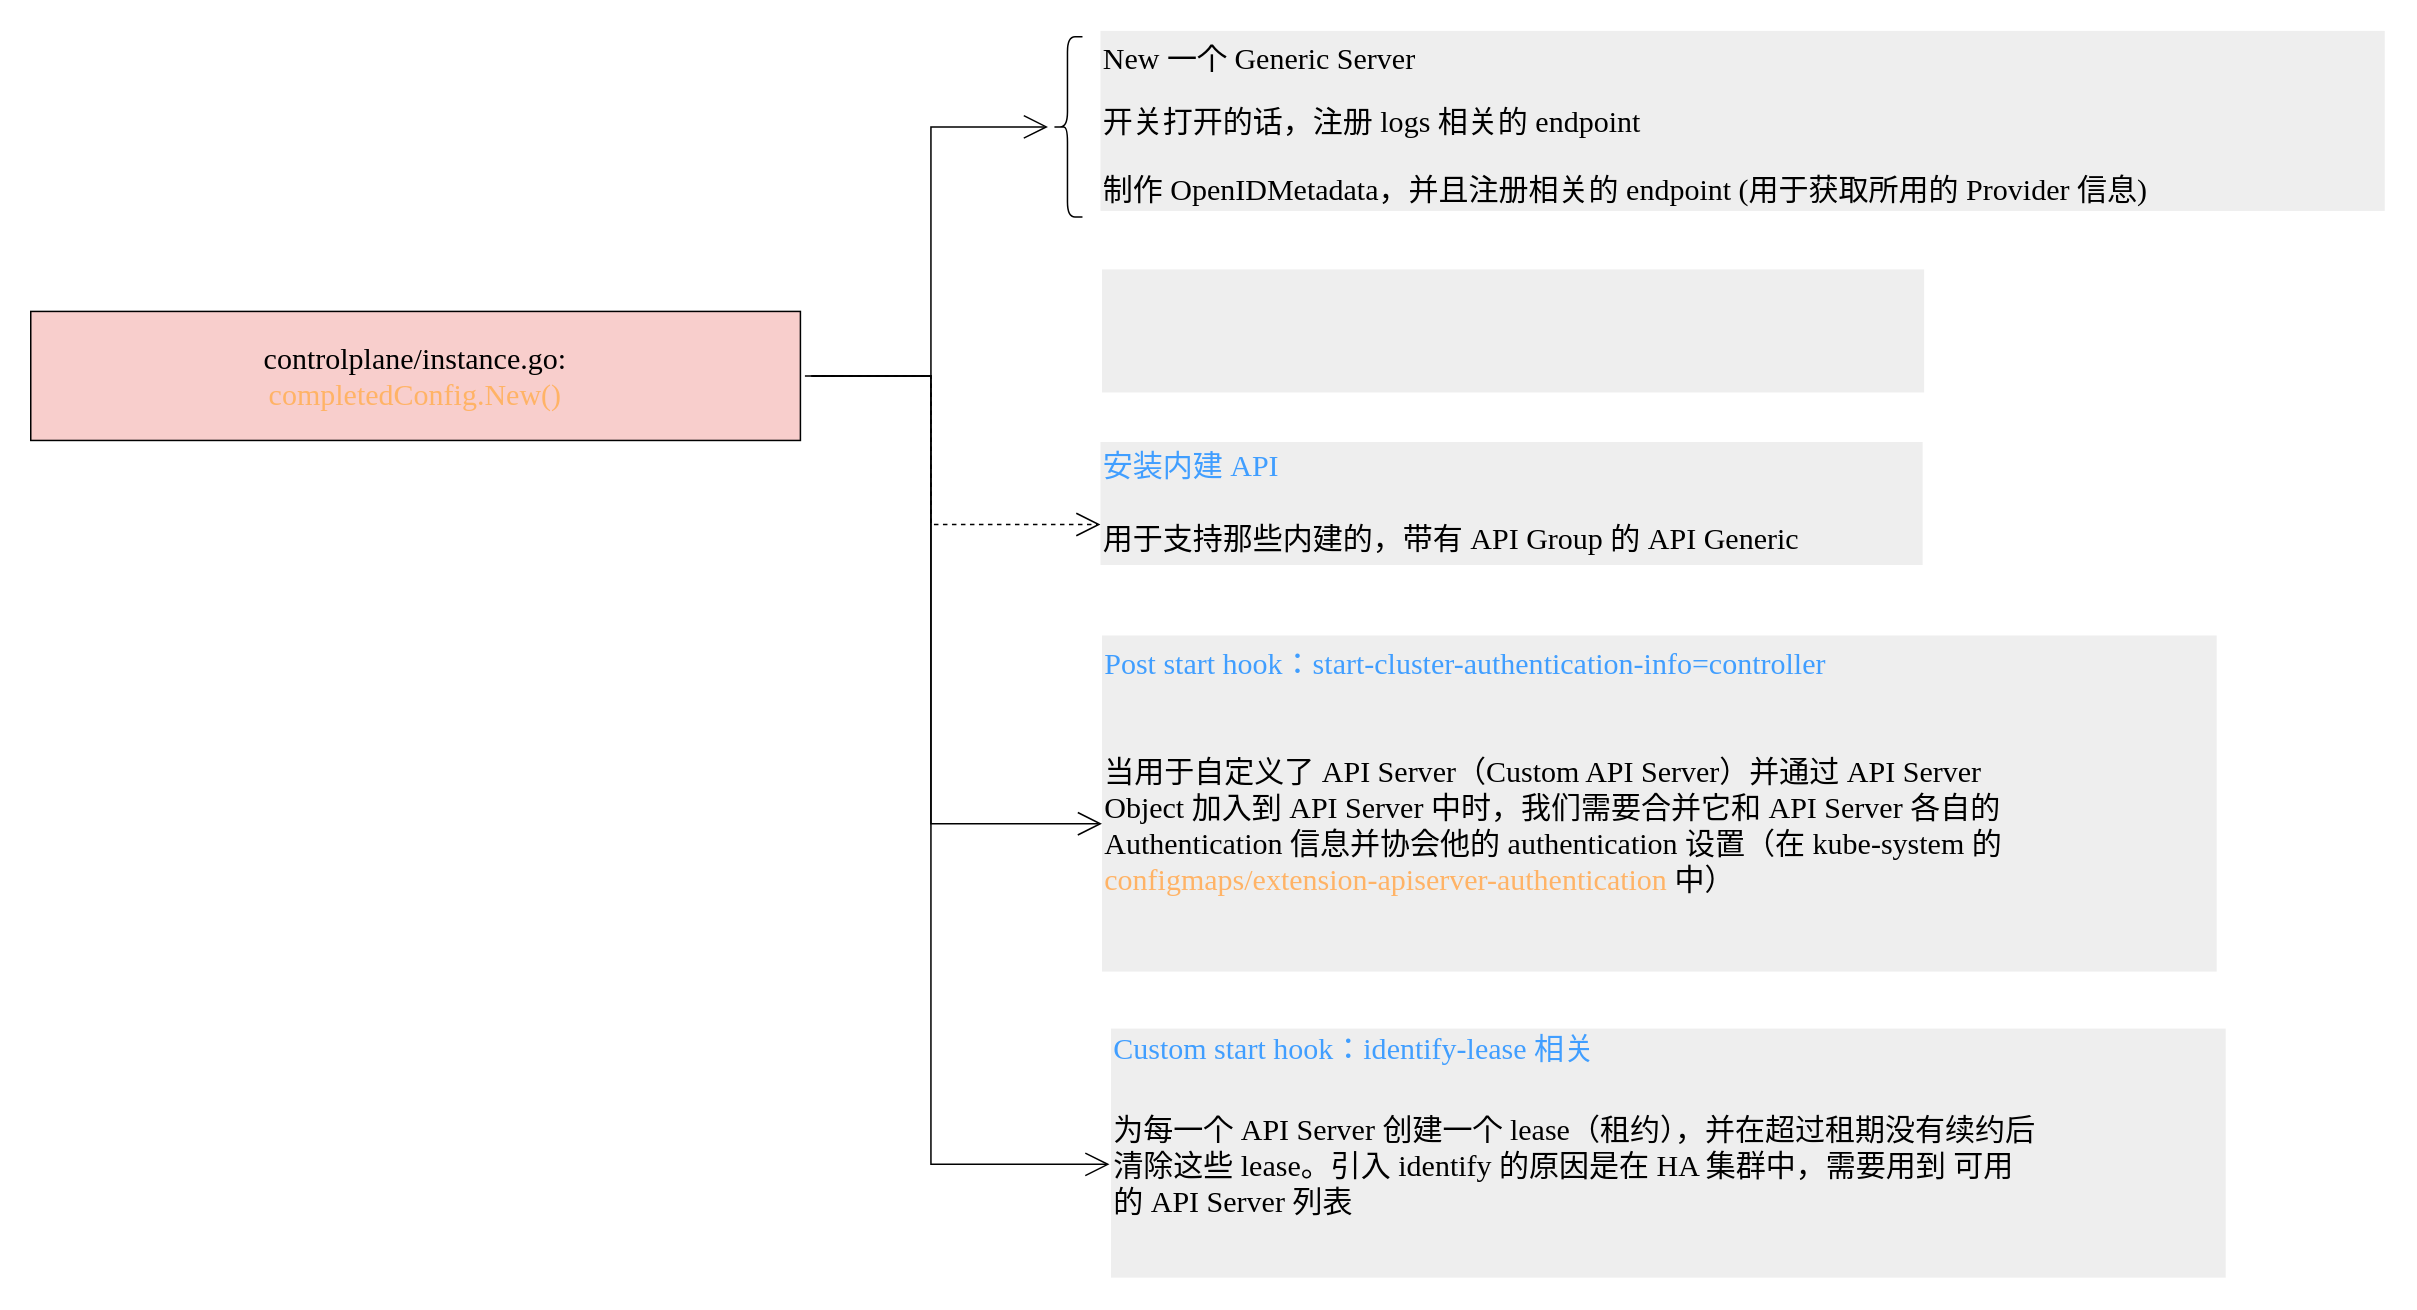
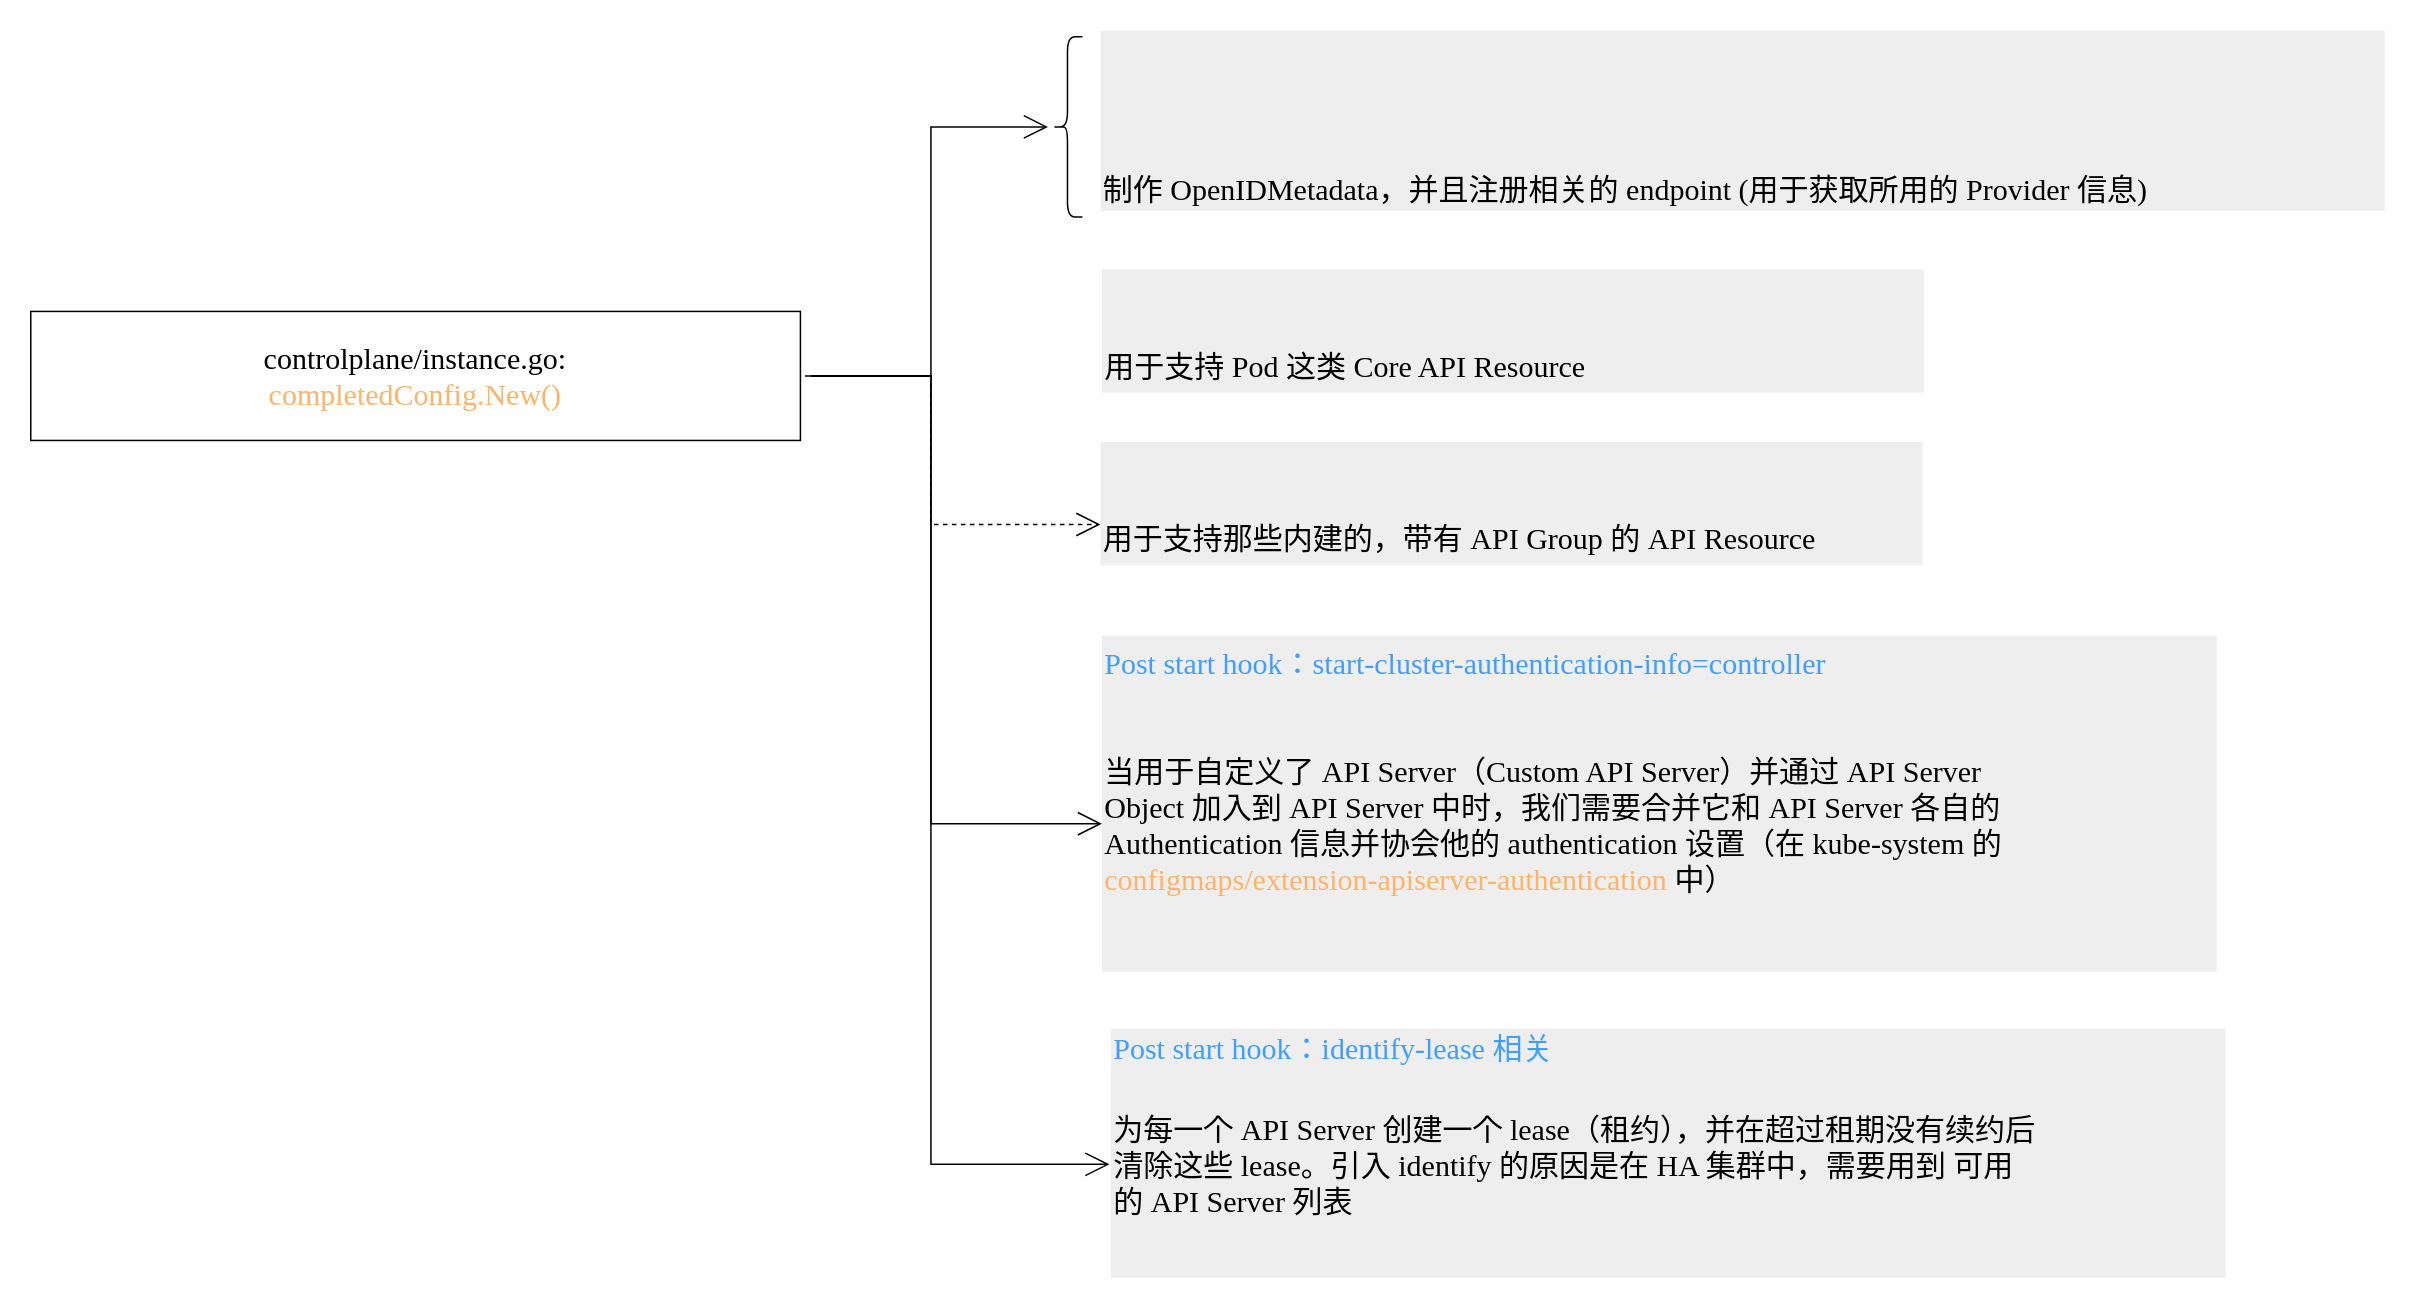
- <mxCell id="19" value="New 一个 Generic Server" style="text;strokeColor=none;fillColor=none;html=1;align=left;verticalAlign=middle;whiteSpace=wrap;rounded=0;sketch=0;hachureGap=4;fontFamily=Lucida Console;fontSize=20;fontColor=#000000;" vertex="1" parent="18"><mxGeometry width="285" height="36" as="geometry" /></mxCell>
- <mxCell id="20" value="开关打开的话，注册 logs 相关的 endpoint" style="text;strokeColor=none;fillColor=none;html=1;align=left;verticalAlign=middle;whiteSpace=wrap;rounded=0;sketch=0;hachureGap=4;fontFamily=Lucida Console;fontSize=20;fontColor=#000000;" vertex="1" parent="18"><mxGeometry y="42" width="432" height="36" as="geometry" /></mxCell>
+ <mxCell id="8" value="用于支持 Pod 这类 Core API Resource" style="text;strokeColor=none;fillColor=none;html=1;align=left;verticalAlign=middle;whiteSpace=wrap;rounded=0;sketch=0;hachureGap=4;fontFamily=Lucida Console;fontSize=20;fontColor=#000000;" vertex="1" parent="7"><mxGeometry y="46" width="548" height="36" as="geometry" /></mxCell>
- <mxCell id="6" value="controlplane/instance.go:&lt;br&gt;&lt;font color=&quot;#ffb366&quot;&gt;completedConfig.New()&lt;/font&gt;" style="rounded=0;whiteSpace=wrap;html=1;sketch=0;hachureGap=4;fontFamily=Lucida Console;fontSize=20;fillColor=#f8cecc;" vertex="1" parent="1"><mxGeometry x="20" y="207" width="513" height="86" as="geometry" /></mxCell>
+ <mxCell id="6" value="controlplane/instance.go:&lt;br&gt;&lt;font color=&quot;#ffb366&quot;&gt;completedConfig.New()&lt;/font&gt;" style="rounded=0;whiteSpace=wrap;html=1;sketch=0;hachureGap=4;fontFamily=Lucida Console;fontSize=20;" vertex="1" parent="1"><mxGeometry x="20" y="207" width="513" height="86" as="geometry" /></mxCell>
- <mxCell id="10" value="安装内建 API" style="text;strokeColor=none;fillColor=none;html=1;align=left;verticalAlign=middle;whiteSpace=wrap;rounded=0;sketch=0;hachureGap=4;fontFamily=Lucida Console;fontSize=20;fontColor=#409EFF;" vertex="1" parent="9"><mxGeometry width="183" height="30" as="geometry" /></mxCell>
- <mxCell id="11" value="用于支持那些内建的，带有 API Group 的 API Generic" style="text;strokeColor=none;fillColor=none;html=1;align=left;verticalAlign=middle;whiteSpace=wrap;rounded=0;sketch=0;hachureGap=4;fontFamily=Lucida Console;fontSize=20;fontColor=#000000;" vertex="1" parent="9"><mxGeometry y="46" width="548" height="36" as="geometry" /></mxCell>
+ <mxCell id="11" value="用于支持那些内建的，带有 API Group 的 API Resource" style="text;strokeColor=none;fillColor=none;html=1;align=left;verticalAlign=middle;whiteSpace=wrap;rounded=0;sketch=0;hachureGap=4;fontFamily=Lucida Console;fontSize=20;fontColor=#000000;" vertex="1" parent="9"><mxGeometry y="46" width="548" height="36" as="geometry" /></mxCell>
- <mxCell id="16" value="Custom start hook：identify-lease 相关" style="text;strokeColor=none;fillColor=none;html=1;align=left;verticalAlign=middle;whiteSpace=wrap;rounded=0;sketch=0;hachureGap=4;fontFamily=Lucida Console;fontSize=20;fontColor=#409EFF;" vertex="1" parent="15"><mxGeometry width="743" height="26.774" as="geometry" /></mxCell>
+ <mxCell id="16" value="Post start hook：identify-lease 相关" style="text;strokeColor=none;fillColor=none;html=1;align=left;verticalAlign=middle;whiteSpace=wrap;rounded=0;sketch=0;hachureGap=4;fontFamily=Lucida Console;fontSize=20;fontColor=#409EFF;" vertex="1" parent="15"><mxGeometry width="743" height="26.774" as="geometry" /></mxCell>
